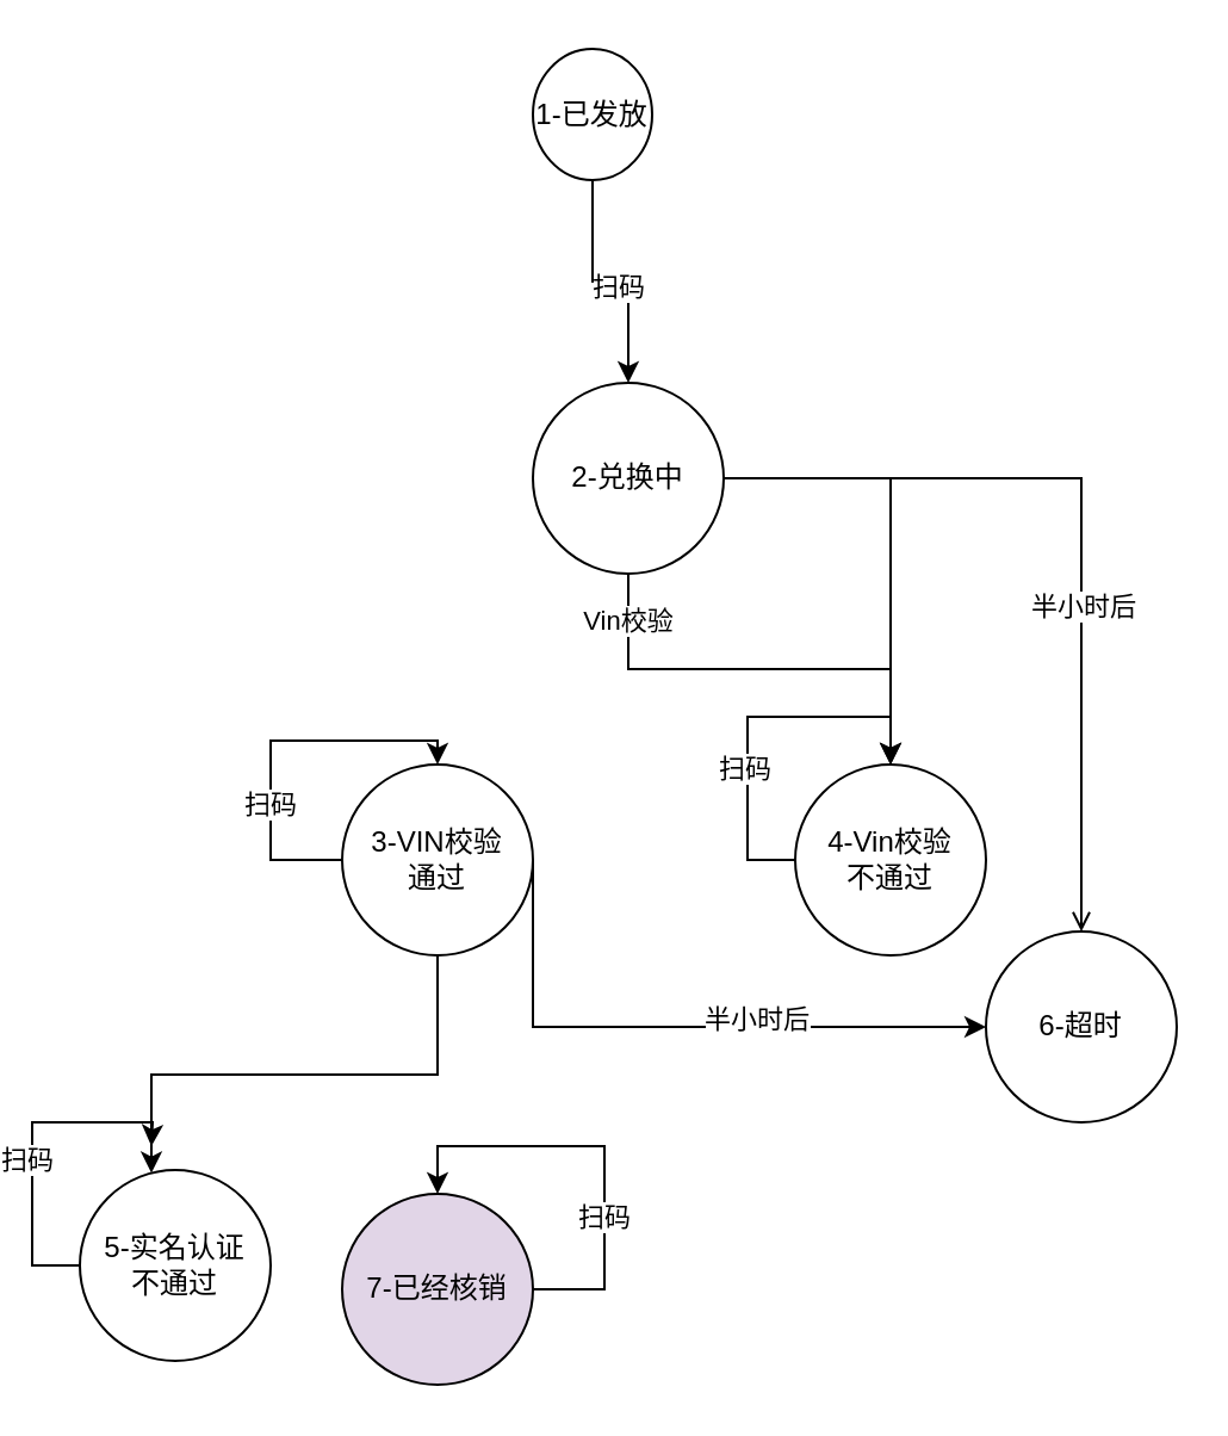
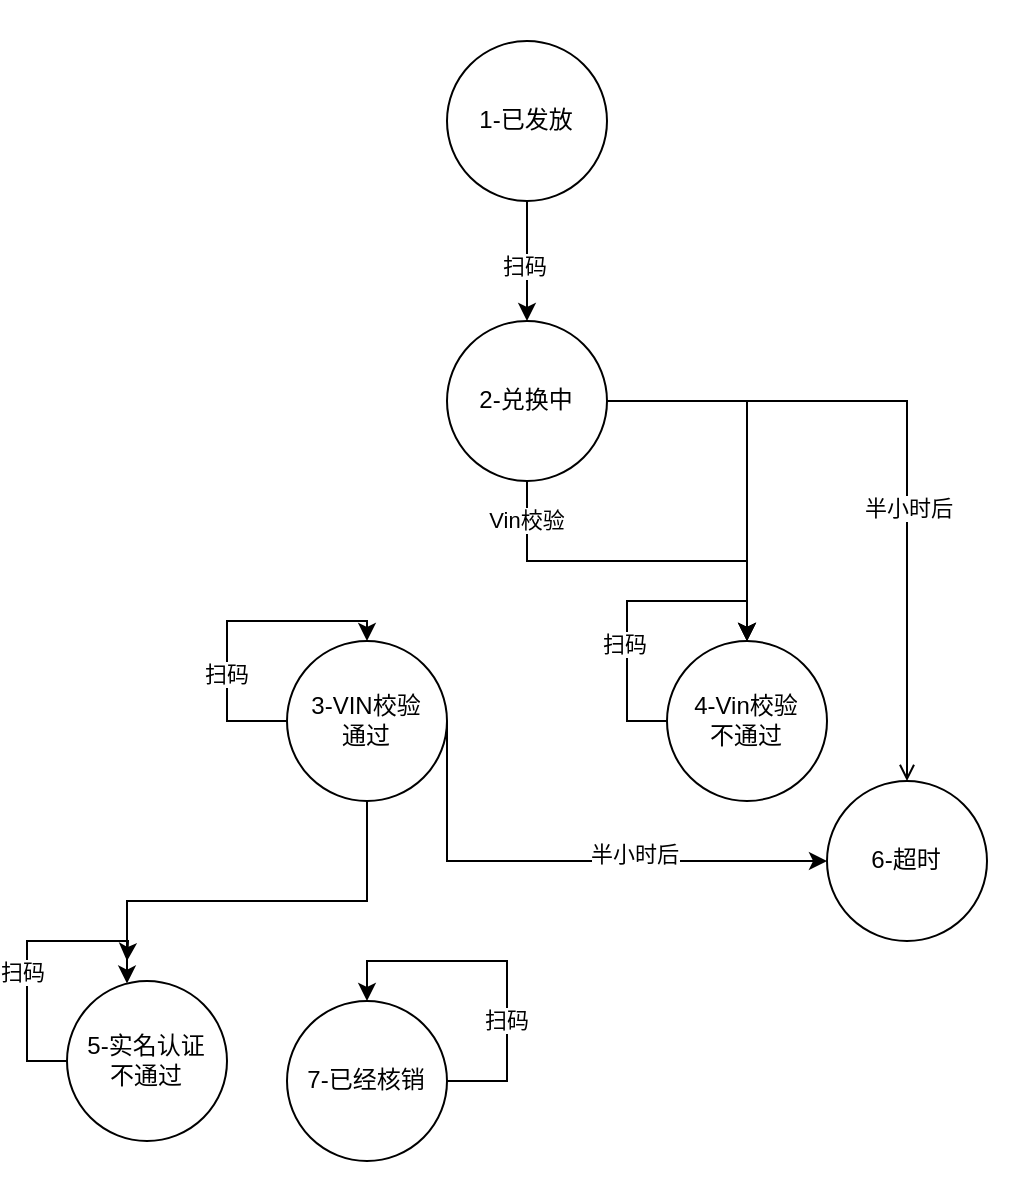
- <mxCell id="21" value="1-已发放" style="ellipse;whiteSpace=wrap;html=1;aspect=fixed;" vertex="1" parent="1"><mxGeometry x="210" y="20" width="50" height="55" as="geometry" /></mxCell>
+ <mxCell id="21" value="1-已发放" style="ellipse;whiteSpace=wrap;html=1;aspect=fixed;" vertex="1" parent="1"><mxGeometry x="210" y="20" width="80" height="80" as="geometry" /></mxCell>
- <mxCell id="18" value="7-已经核销" style="ellipse;whiteSpace=wrap;html=1;aspect=fixed;fillColor=#e1d5e7;" vertex="1" parent="1"><mxGeometry x="130" y="500" width="80" height="80" as="geometry" /></mxCell>
+ <mxCell id="18" value="7-已经核销" style="ellipse;whiteSpace=wrap;html=1;aspect=fixed;" vertex="1" parent="1"><mxGeometry x="130" y="500" width="80" height="80" as="geometry" /></mxCell>
